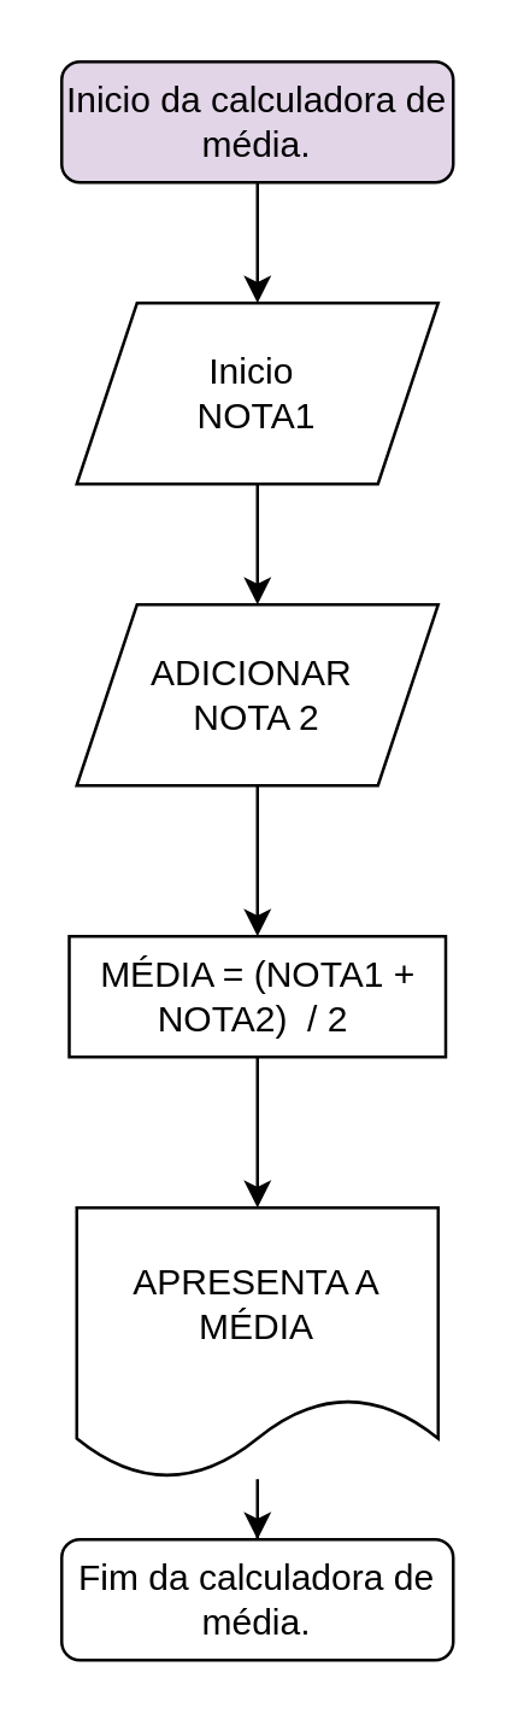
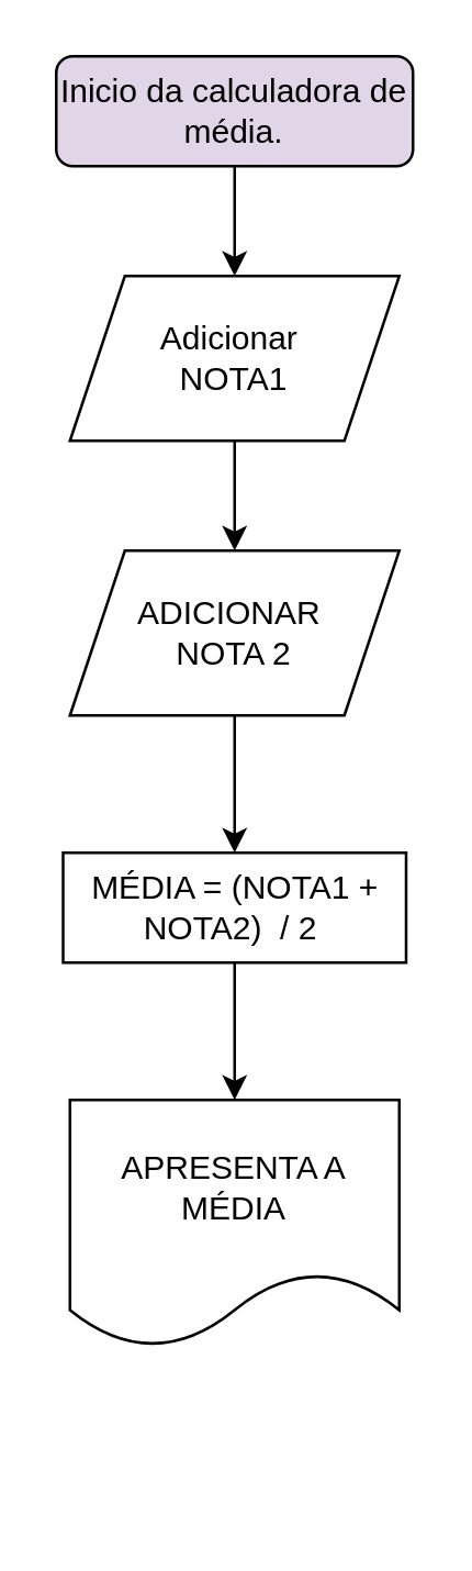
- <mxCell id="8" value="Inicio&amp;nbsp;&lt;div&gt;NOTA1&lt;/div&gt;" style="shape=parallelogram;perimeter=parallelogramPerimeter;whiteSpace=wrap;html=1;fixedSize=1;" vertex="1" parent="1"><mxGeometry x="25" y="100" width="120" height="60" as="geometry" /></mxCell>
+ <mxCell id="8" value="Adicionar&amp;nbsp;&lt;div&gt;NOTA1&lt;/div&gt;" style="shape=parallelogram;perimeter=parallelogramPerimeter;whiteSpace=wrap;html=1;fixedSize=1;" vertex="1" parent="1"><mxGeometry x="25" y="100" width="120" height="60" as="geometry" /></mxCell>
- <mxCell id="11" value="" style="edgeStyle=orthogonalEdgeStyle;rounded=0;orthogonalLoop=1;jettySize=auto;html=1;" edge="1" parent="1" source="12" target="4"><mxGeometry relative="1" as="geometry" /></mxCell>
- <mxCell id="4" value="Fim&amp;nbsp;&lt;span style=&quot;background-color: transparent; color: light-dark(rgb(0, 0, 0), rgb(255, 255, 255));&quot;&gt;da calculadora de média.&lt;/span&gt;" style="rounded=1;whiteSpace=wrap;html=1;" vertex="1" parent="1"><mxGeometry x="20" y="510" width="130" height="40" as="geometry" /></mxCell>
